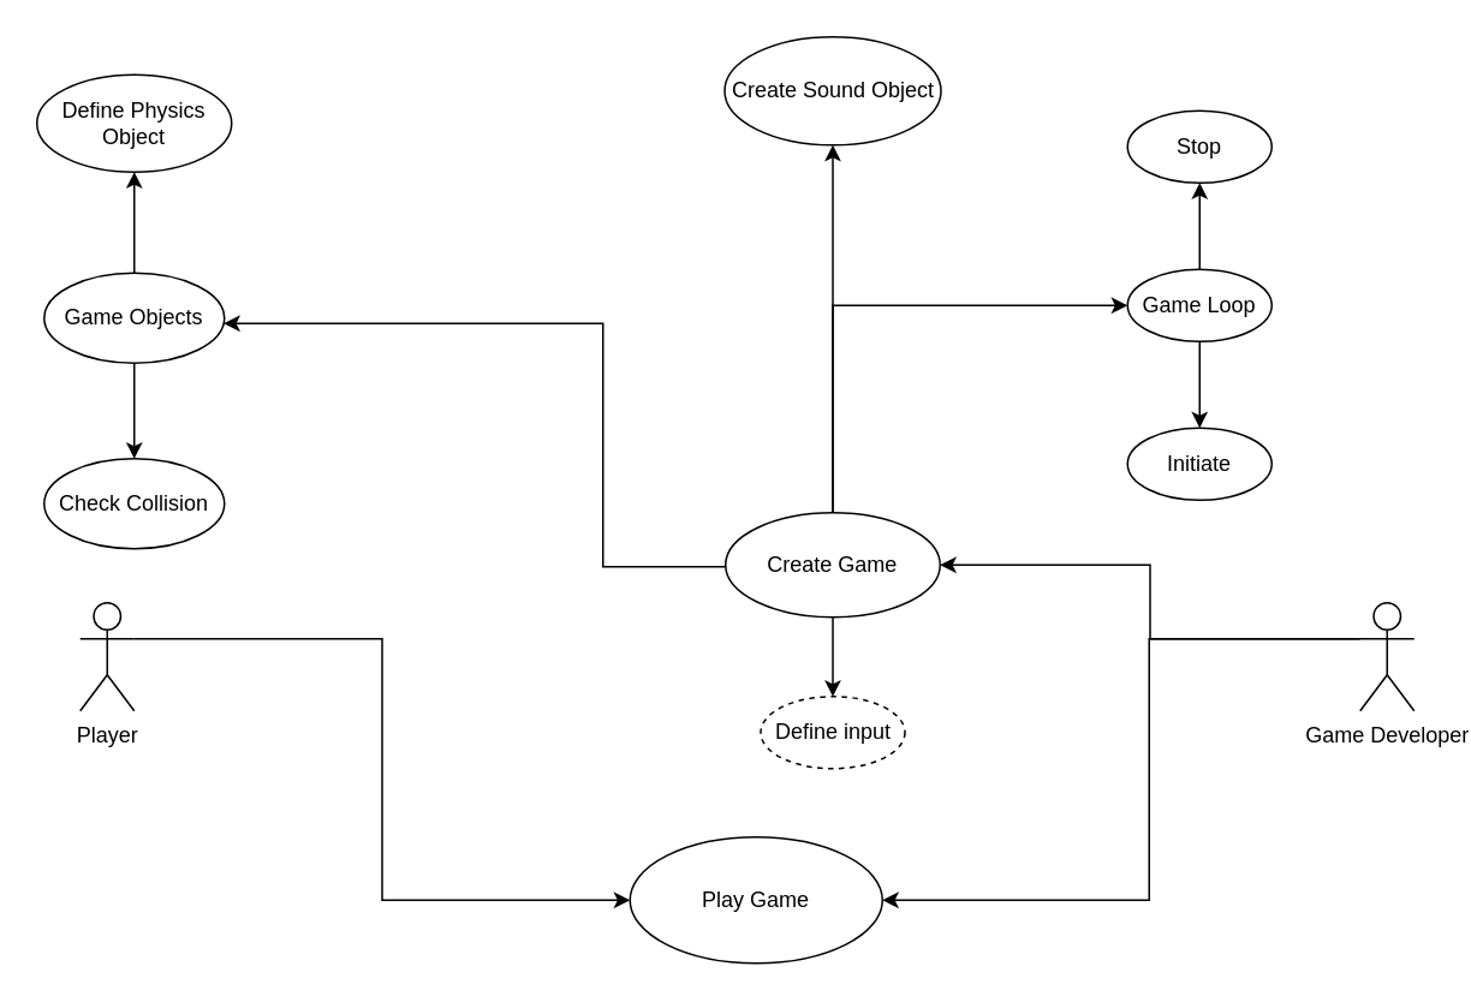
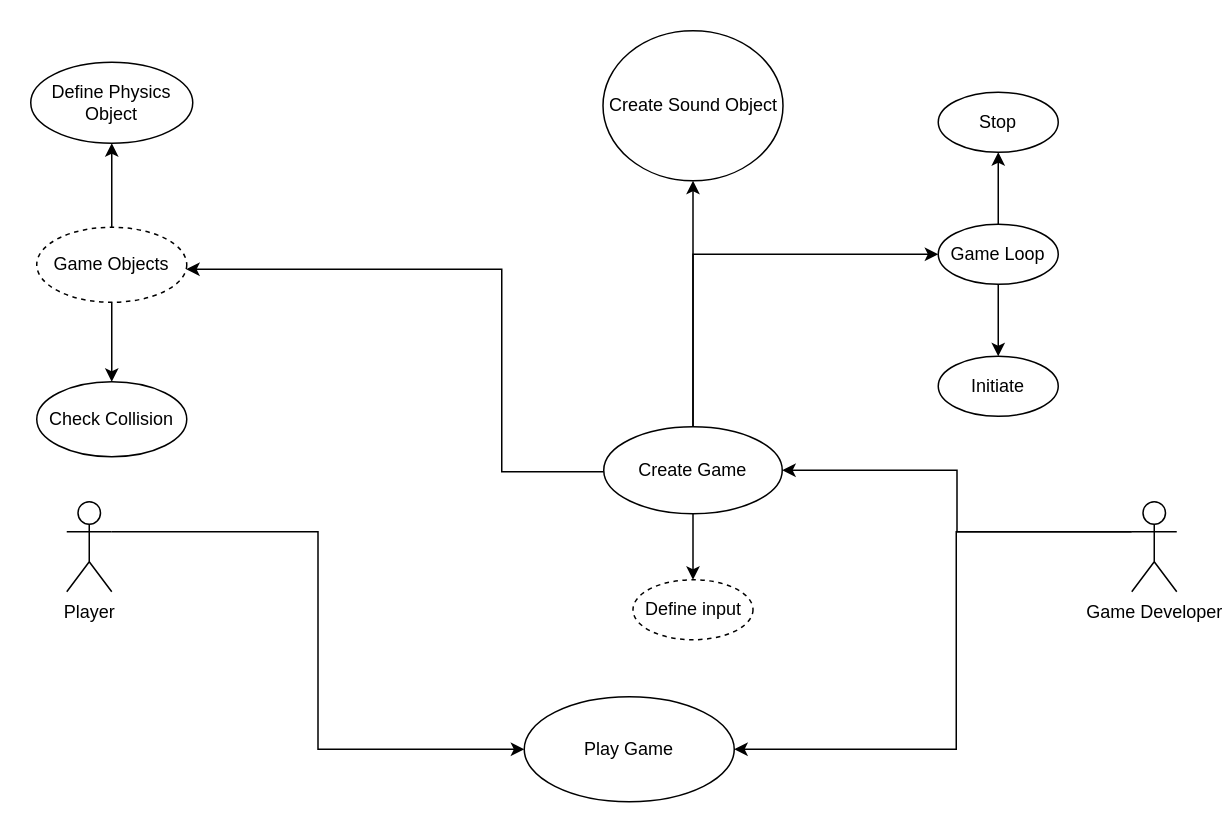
- <mxCell id="19" value="Create Sound Object" style="ellipse;whiteSpace=wrap;html=1;" parent="1" vertex="1"><mxGeometry x="401.5" y="20" width="120" height="60" as="geometry" /></mxCell>
+ <mxCell id="19" value="Create Sound Object" style="ellipse;whiteSpace=wrap;html=1;" parent="1" vertex="1"><mxGeometry x="401.5" y="20" width="120" height="100" as="geometry" /></mxCell>
- <mxCell id="15" value="Game Objects" style="ellipse;whiteSpace=wrap;html=1;" parent="1" vertex="1"><mxGeometry x="24" y="151" width="100" height="50" as="geometry" /></mxCell>
+ <mxCell id="15" value="Game Objects" style="ellipse;whiteSpace=wrap;html=1;dashed=1;" parent="1" vertex="1"><mxGeometry x="24" y="151" width="100" height="50" as="geometry" /></mxCell>
